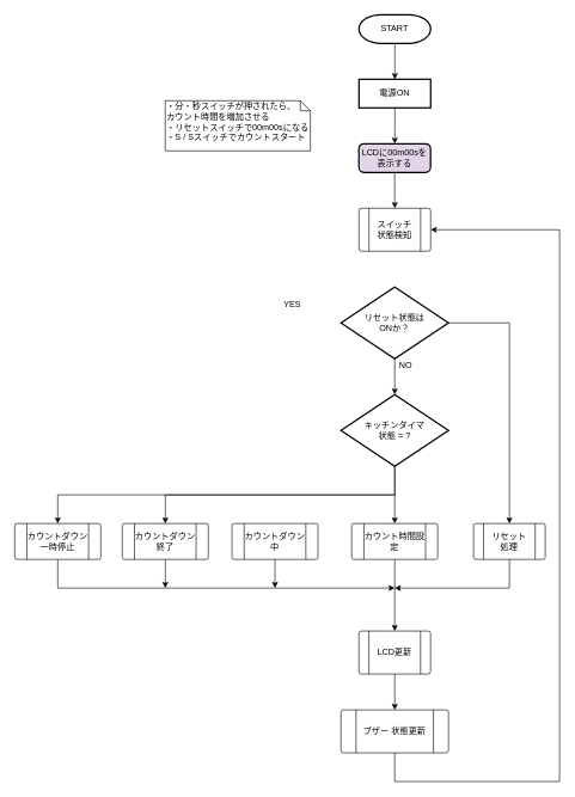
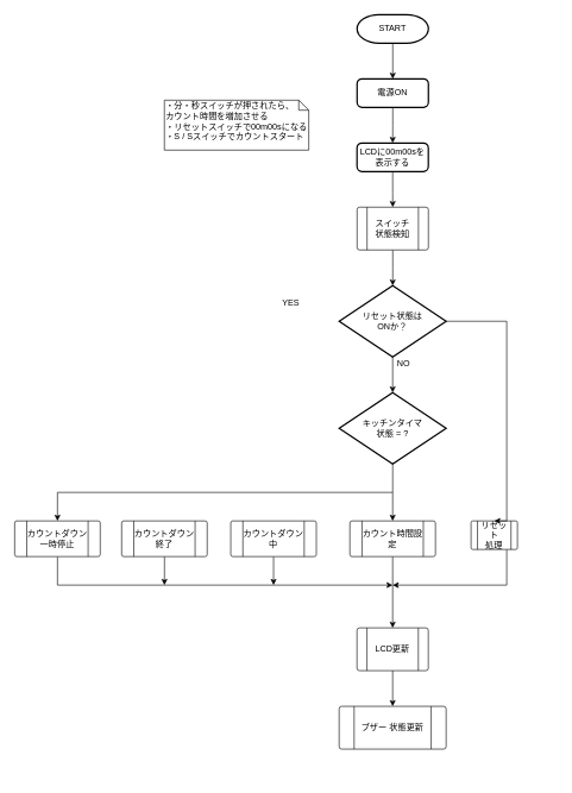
- <mxCell id="5" value="電源ON" style="whiteSpace=wrap;html=1;absoluteArcSize=1;arcSize=14;strokeWidth=2;rounded=0;" parent="1" vertex="1"><mxGeometry x="500.18" y="110" width="100" height="40" as="geometry" /></mxCell>
+ <mxCell id="5" value="電源ON" style="rounded=1;whiteSpace=wrap;html=1;absoluteArcSize=1;arcSize=14;strokeWidth=2;" parent="1" vertex="1"><mxGeometry x="500.18" y="110" width="100" height="40" as="geometry" /></mxCell>
- <mxCell id="30" value="LCDに00m00sを&lt;br&gt;表示する" style="rounded=1;whiteSpace=wrap;html=1;absoluteArcSize=1;arcSize=14;strokeWidth=2;fillColor=#e1d5e7;" parent="1" vertex="1"><mxGeometry x="500.06" y="200" width="100" height="40" as="geometry" /></mxCell>
+ <mxCell id="30" value="LCDに00m00sを&lt;br&gt;表示する" style="rounded=1;whiteSpace=wrap;html=1;absoluteArcSize=1;arcSize=14;strokeWidth=2;" parent="1" vertex="1"><mxGeometry x="500.06" y="200" width="100" height="40" as="geometry" /></mxCell>
+ <mxCell id="7" value="" style="edgeStyle=orthogonalEdgeStyle;rounded=0;orthogonalLoop=1;jettySize=auto;html=1;exitX=0.5;exitY=1;exitDx=0;exitDy=0;" parent="1" source="8" target="29" edge="1"><mxGeometry relative="1" as="geometry"><mxPoint x="550" y="320" as="sourcePoint" /></mxGeometry></mxCell>
- <mxCell id="11" style="edgeStyle=orthogonalEdgeStyle;rounded=0;orthogonalLoop=1;jettySize=auto;html=1;entryX=0.5;entryY=0;entryDx=0;entryDy=0;" parent="1" source="12" target="18" edge="1"><mxGeometry relative="1" as="geometry"><Array as="points"><mxPoint x="550.06" y="690" /><mxPoint x="230.06" y="690" /></Array></mxGeometry></mxCell>
- <mxCell id="26" value="リセット&lt;br&gt;処理" style="verticalLabelPosition=middle;verticalAlign=middle;html=1;shape=process;whiteSpace=wrap;rounded=1;size=0.14;arcSize=6;labelPosition=center;align=center;" parent="1" vertex="1"><mxGeometry x="660" y="730" width="100" height="50" as="geometry" /></mxCell>
+ <mxCell id="26" value="リセット&lt;br&gt;処理" style="verticalLabelPosition=middle;verticalAlign=middle;html=1;shape=process;whiteSpace=wrap;rounded=1;size=0.14;arcSize=6;labelPosition=center;align=center;" parent="1" vertex="1"><mxGeometry x="660" y="730" width="65" height="40" as="geometry" /></mxCell>
- <mxCell id="23" value="" style="edgeStyle=orthogonalEdgeStyle;rounded=0;orthogonalLoop=1;jettySize=auto;html=1;entryX=1;entryY=0.5;entryDx=0;entryDy=0;" parent="1" source="24" target="8" edge="1"><mxGeometry relative="1" as="geometry"><mxPoint x="610" y="290" as="targetPoint" /><Array as="points"><mxPoint x="550" y="1090" /><mxPoint x="780" y="1090" /><mxPoint x="780" y="320" /></Array></mxGeometry></mxCell>
